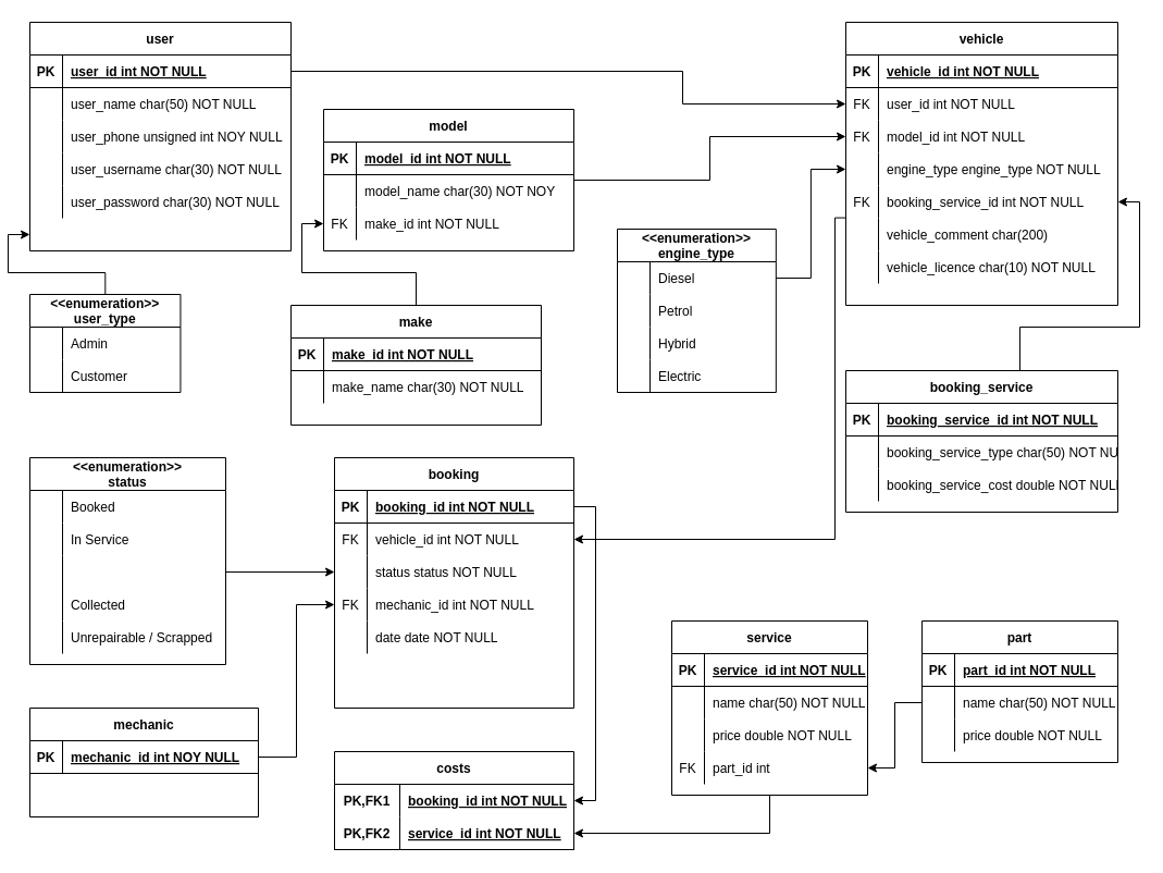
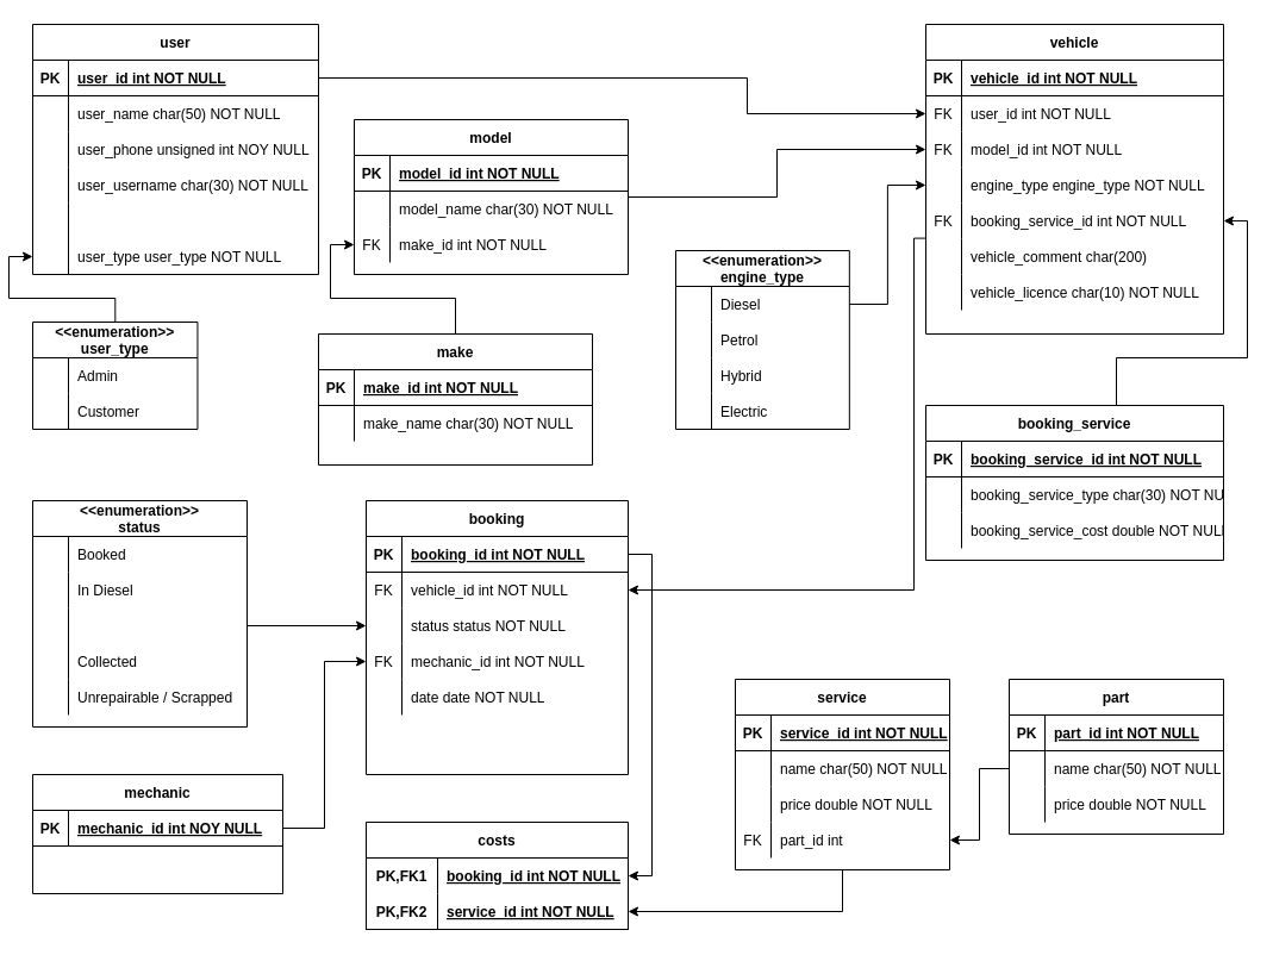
- <mxCell id="73" value="model_name char(30) NOT NOY" style="shape=partialRectangle;connectable=0;fillColor=none;top=0;left=0;bottom=0;right=0;align=left;spacingLeft=6;overflow=hidden;" parent="71" vertex="1"><mxGeometry x="30" width="200" height="30" as="geometry" /></mxCell>
+ <mxCell id="73" value="model_name char(30) NOT NULL" style="shape=partialRectangle;connectable=0;fillColor=none;top=0;left=0;bottom=0;right=0;align=left;spacingLeft=6;overflow=hidden;" parent="71" vertex="1"><mxGeometry x="30" width="200" height="30" as="geometry" /></mxCell>
- <mxCell id="40" value="user_password char(30) NOT NULL" style="shape=partialRectangle;overflow=hidden;connectable=0;fillColor=none;top=0;left=0;bottom=0;right=0;align=left;spacingLeft=6;" parent="38" vertex="1"><mxGeometry x="30" width="210" height="30" as="geometry" /></mxCell>
+ <mxCell id="43" value="user_type user_type NOT NULL" style="shape=partialRectangle;overflow=hidden;connectable=0;fillColor=none;top=0;left=0;bottom=0;right=0;align=left;spacingLeft=6;" parent="41" vertex="1"><mxGeometry x="30" width="210" height="30" as="geometry" /></mxCell>
- <mxCell id="92" value="booking_service_type char(50) NOT NULL" style="shape=partialRectangle;connectable=0;fillColor=none;top=0;left=0;bottom=0;right=0;align=left;spacingLeft=6;overflow=hidden;" parent="90" vertex="1"><mxGeometry x="30" width="220" height="30" as="geometry"><mxRectangle width="220" height="30" as="alternateBounds" /></mxGeometry></mxCell>
+ <mxCell id="92" value="booking_service_type char(30) NOT NULL" style="shape=partialRectangle;connectable=0;fillColor=none;top=0;left=0;bottom=0;right=0;align=left;spacingLeft=6;overflow=hidden;" parent="90" vertex="1"><mxGeometry x="30" width="220" height="30" as="geometry"><mxRectangle width="220" height="30" as="alternateBounds" /></mxGeometry></mxCell>
- <mxCell id="102" value="In Service" style="shape=partialRectangle;connectable=0;fillColor=none;top=0;left=0;bottom=0;right=0;align=left;spacingLeft=6;overflow=hidden;" parent="100" vertex="1"><mxGeometry x="30" width="150" height="30" as="geometry" /></mxCell>
+ <mxCell id="102" value="In Diesel" style="shape=partialRectangle;connectable=0;fillColor=none;top=0;left=0;bottom=0;right=0;align=left;spacingLeft=6;overflow=hidden;" parent="100" vertex="1"><mxGeometry x="30" width="150" height="30" as="geometry" /></mxCell>
